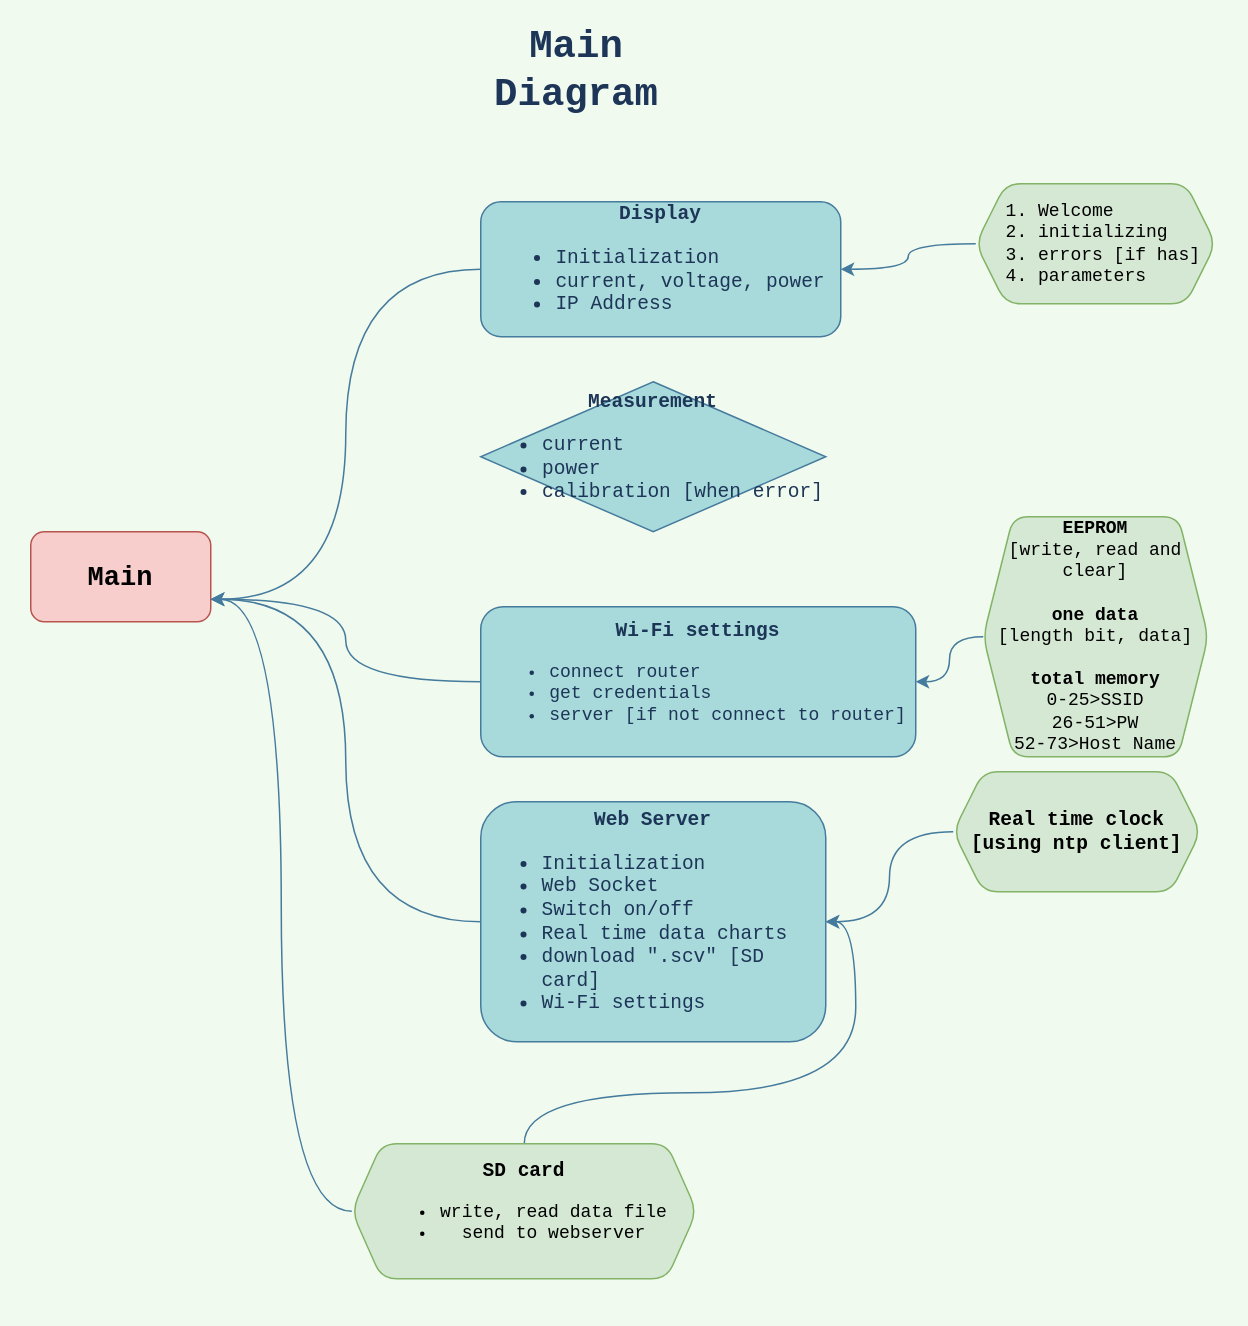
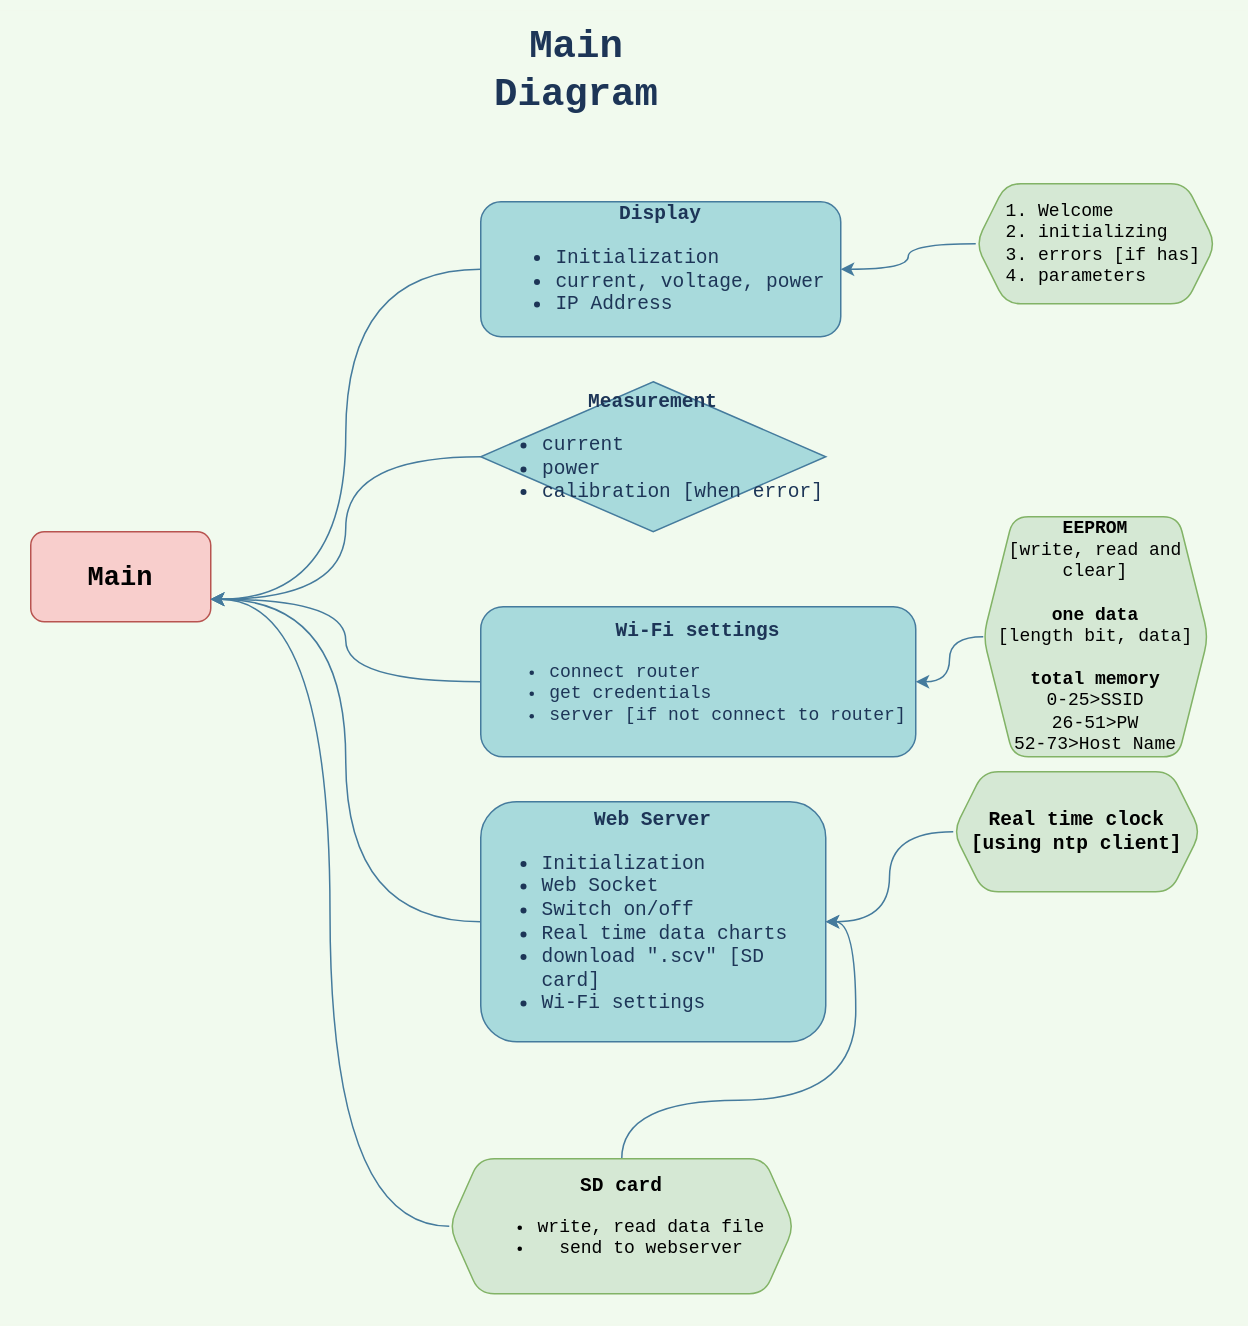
+ <mxCell id="8" style="edgeStyle=orthogonalEdgeStyle;curved=1;rounded=1;orthogonalLoop=1;jettySize=auto;html=1;entryX=1;entryY=0.75;entryDx=0;entryDy=0;fontFamily=Courier New;fontColor=#1D3557;strokeColor=#457B9D;fillColor=#A8DADC;" edge="1" parent="1" source="9" target="3"><mxGeometry relative="1" as="geometry" /></mxCell>
- <mxCell id="20" value="&lt;b&gt;&lt;font style=&quot;font-size: 13px&quot;&gt;SD card&lt;/font&gt;&lt;/b&gt;&lt;br&gt;&lt;ul&gt;&lt;li&gt;write, read data file&lt;/li&gt;&lt;li&gt;send to webserver&lt;/li&gt;&lt;/ul&gt;" style="shape=hexagon;perimeter=hexagonPerimeter2;whiteSpace=wrap;html=1;fixedSize=1;rounded=1;fontFamily=Courier New;strokeColor=#82b366;fillColor=#d5e8d4;" vertex="1" parent="1"><mxGeometry x="234" y="755" width="230" height="90" as="geometry" /></mxCell>
+ <mxCell id="20" value="&lt;b&gt;&lt;font style=&quot;font-size: 13px&quot;&gt;SD card&lt;/font&gt;&lt;/b&gt;&lt;br&gt;&lt;ul&gt;&lt;li&gt;write, read data file&lt;/li&gt;&lt;li&gt;send to webserver&lt;/li&gt;&lt;/ul&gt;" style="shape=hexagon;perimeter=hexagonPerimeter2;whiteSpace=wrap;html=1;fixedSize=1;rounded=1;fontFamily=Courier New;strokeColor=#82b366;fillColor=#d5e8d4;" vertex="1" parent="1"><mxGeometry x="299" y="765" width="230" height="90" as="geometry" /></mxCell>
